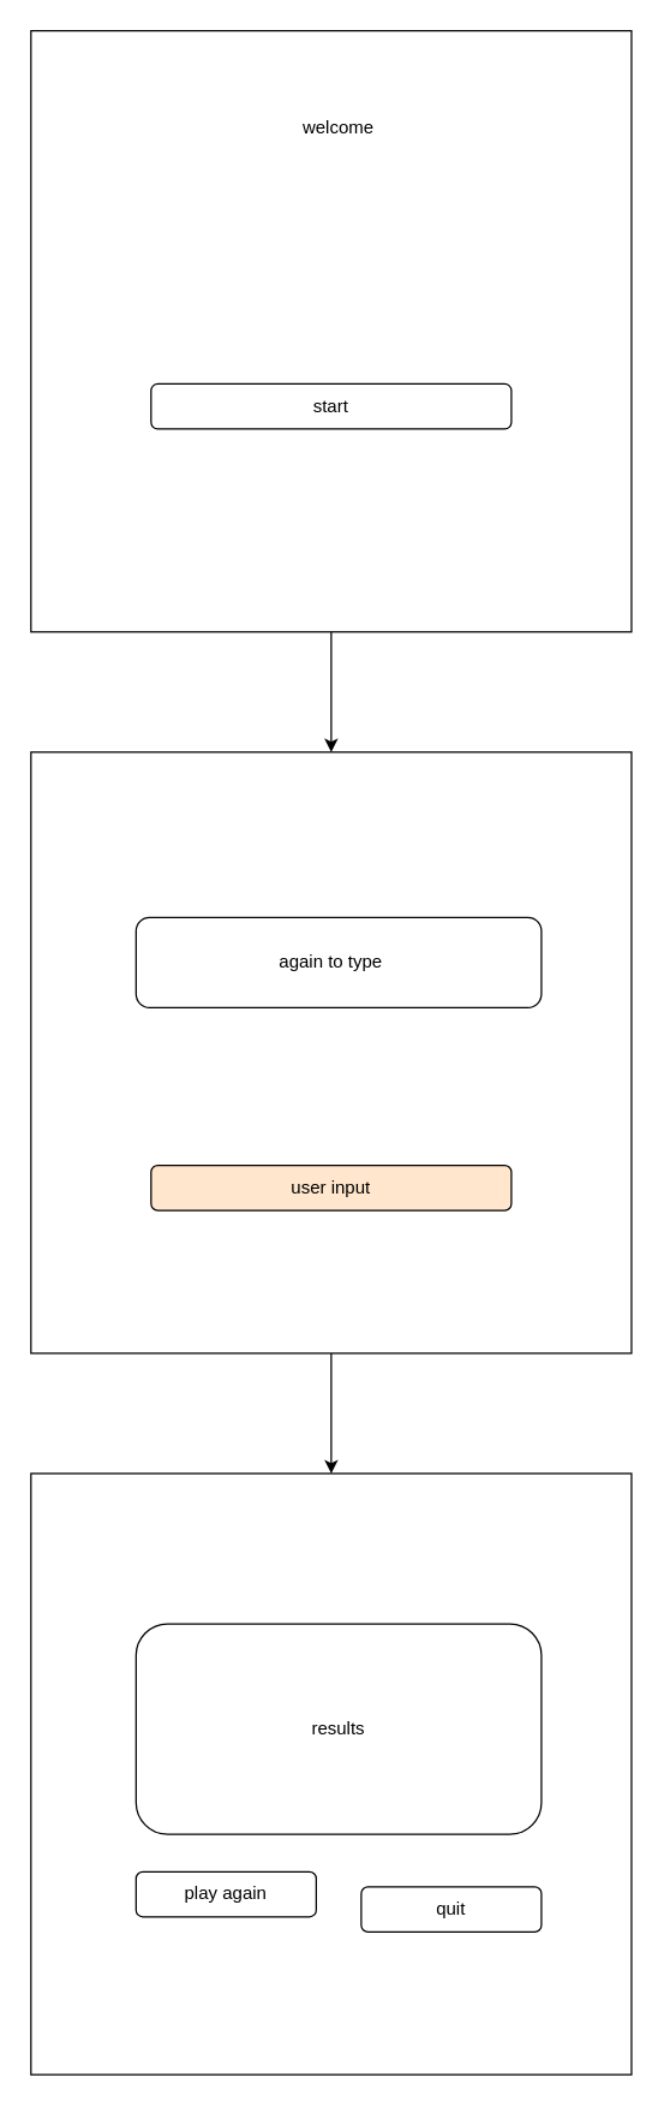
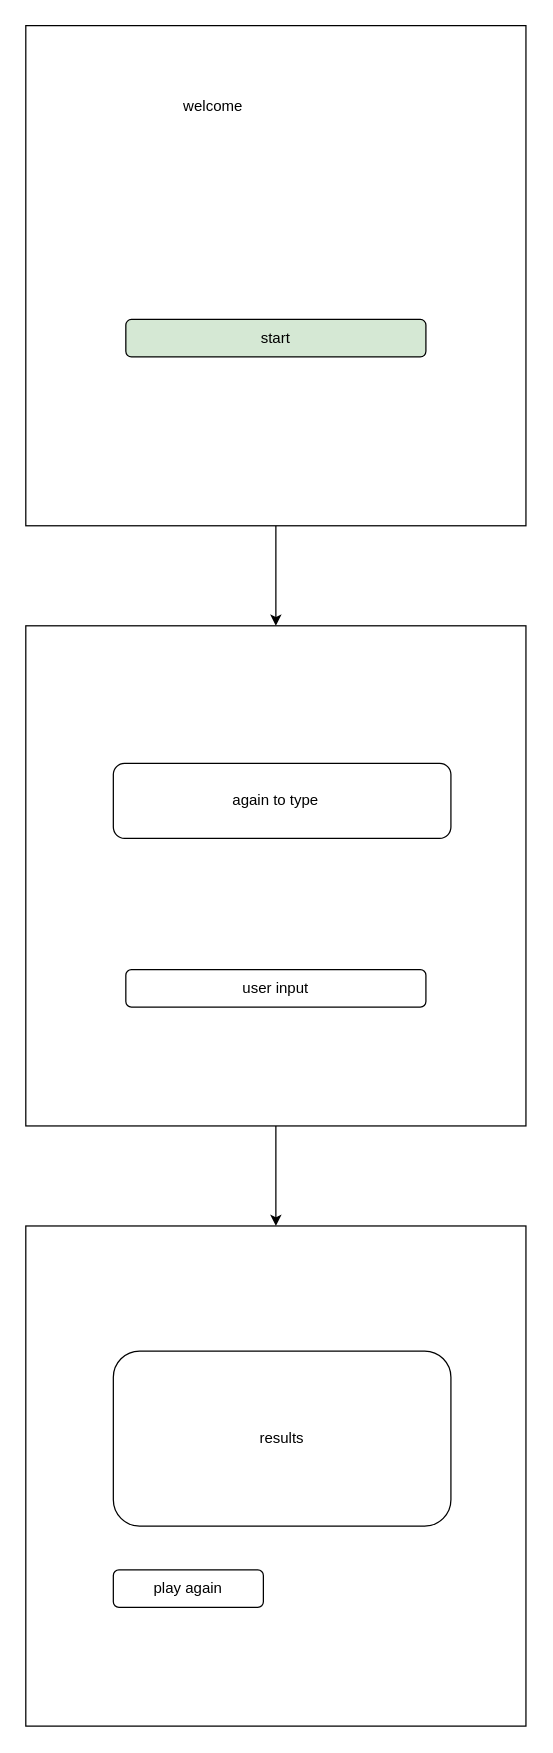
- <mxCell id="10" value="welcome" style="text;html=1;align=center;verticalAlign=middle;whiteSpace=wrap;rounded=0;" vertex="1" parent="1"><mxGeometry x="110" y="50" width="230" height="70" as="geometry" /></mxCell>
+ <mxCell id="10" value="welcome" style="text;html=1;align=center;verticalAlign=middle;whiteSpace=wrap;rounded=0;" vertex="1" parent="1"><mxGeometry x="55" y="50" width="230" height="70" as="geometry" /></mxCell>
- <mxCell id="9" value="start" style="rounded=1;whiteSpace=wrap;html=1;" vertex="1" parent="1"><mxGeometry x="100" y="255" width="240" height="30" as="geometry" /></mxCell>
+ <mxCell id="9" value="start" style="rounded=1;whiteSpace=wrap;html=1;fillColor=#d5e8d4;" vertex="1" parent="1"><mxGeometry x="100" y="255" width="240" height="30" as="geometry" /></mxCell>
- <mxCell id="6" value="user input" style="rounded=1;whiteSpace=wrap;html=1;fillColor=#ffe6cc;" vertex="1" parent="1"><mxGeometry x="100" y="775" width="240" height="30" as="geometry" /></mxCell>
+ <mxCell id="6" value="user input" style="rounded=1;whiteSpace=wrap;html=1;" vertex="1" parent="1"><mxGeometry x="100" y="775" width="240" height="30" as="geometry" /></mxCell>
- <mxCell id="13" value="play again" style="rounded=1;whiteSpace=wrap;html=1;" vertex="1" parent="1"><mxGeometry x="90" y="1245" width="120" height="30" as="geometry" /></mxCell>
+ <mxCell id="13" value="play again" style="rounded=1;whiteSpace=wrap;html=1;" vertex="1" parent="1"><mxGeometry x="90" y="1255" width="120" height="30" as="geometry" /></mxCell>
- <mxCell id="14" value="quit" style="rounded=1;whiteSpace=wrap;html=1;" vertex="1" parent="1"><mxGeometry x="240" y="1255" width="120" height="30" as="geometry" /></mxCell>
